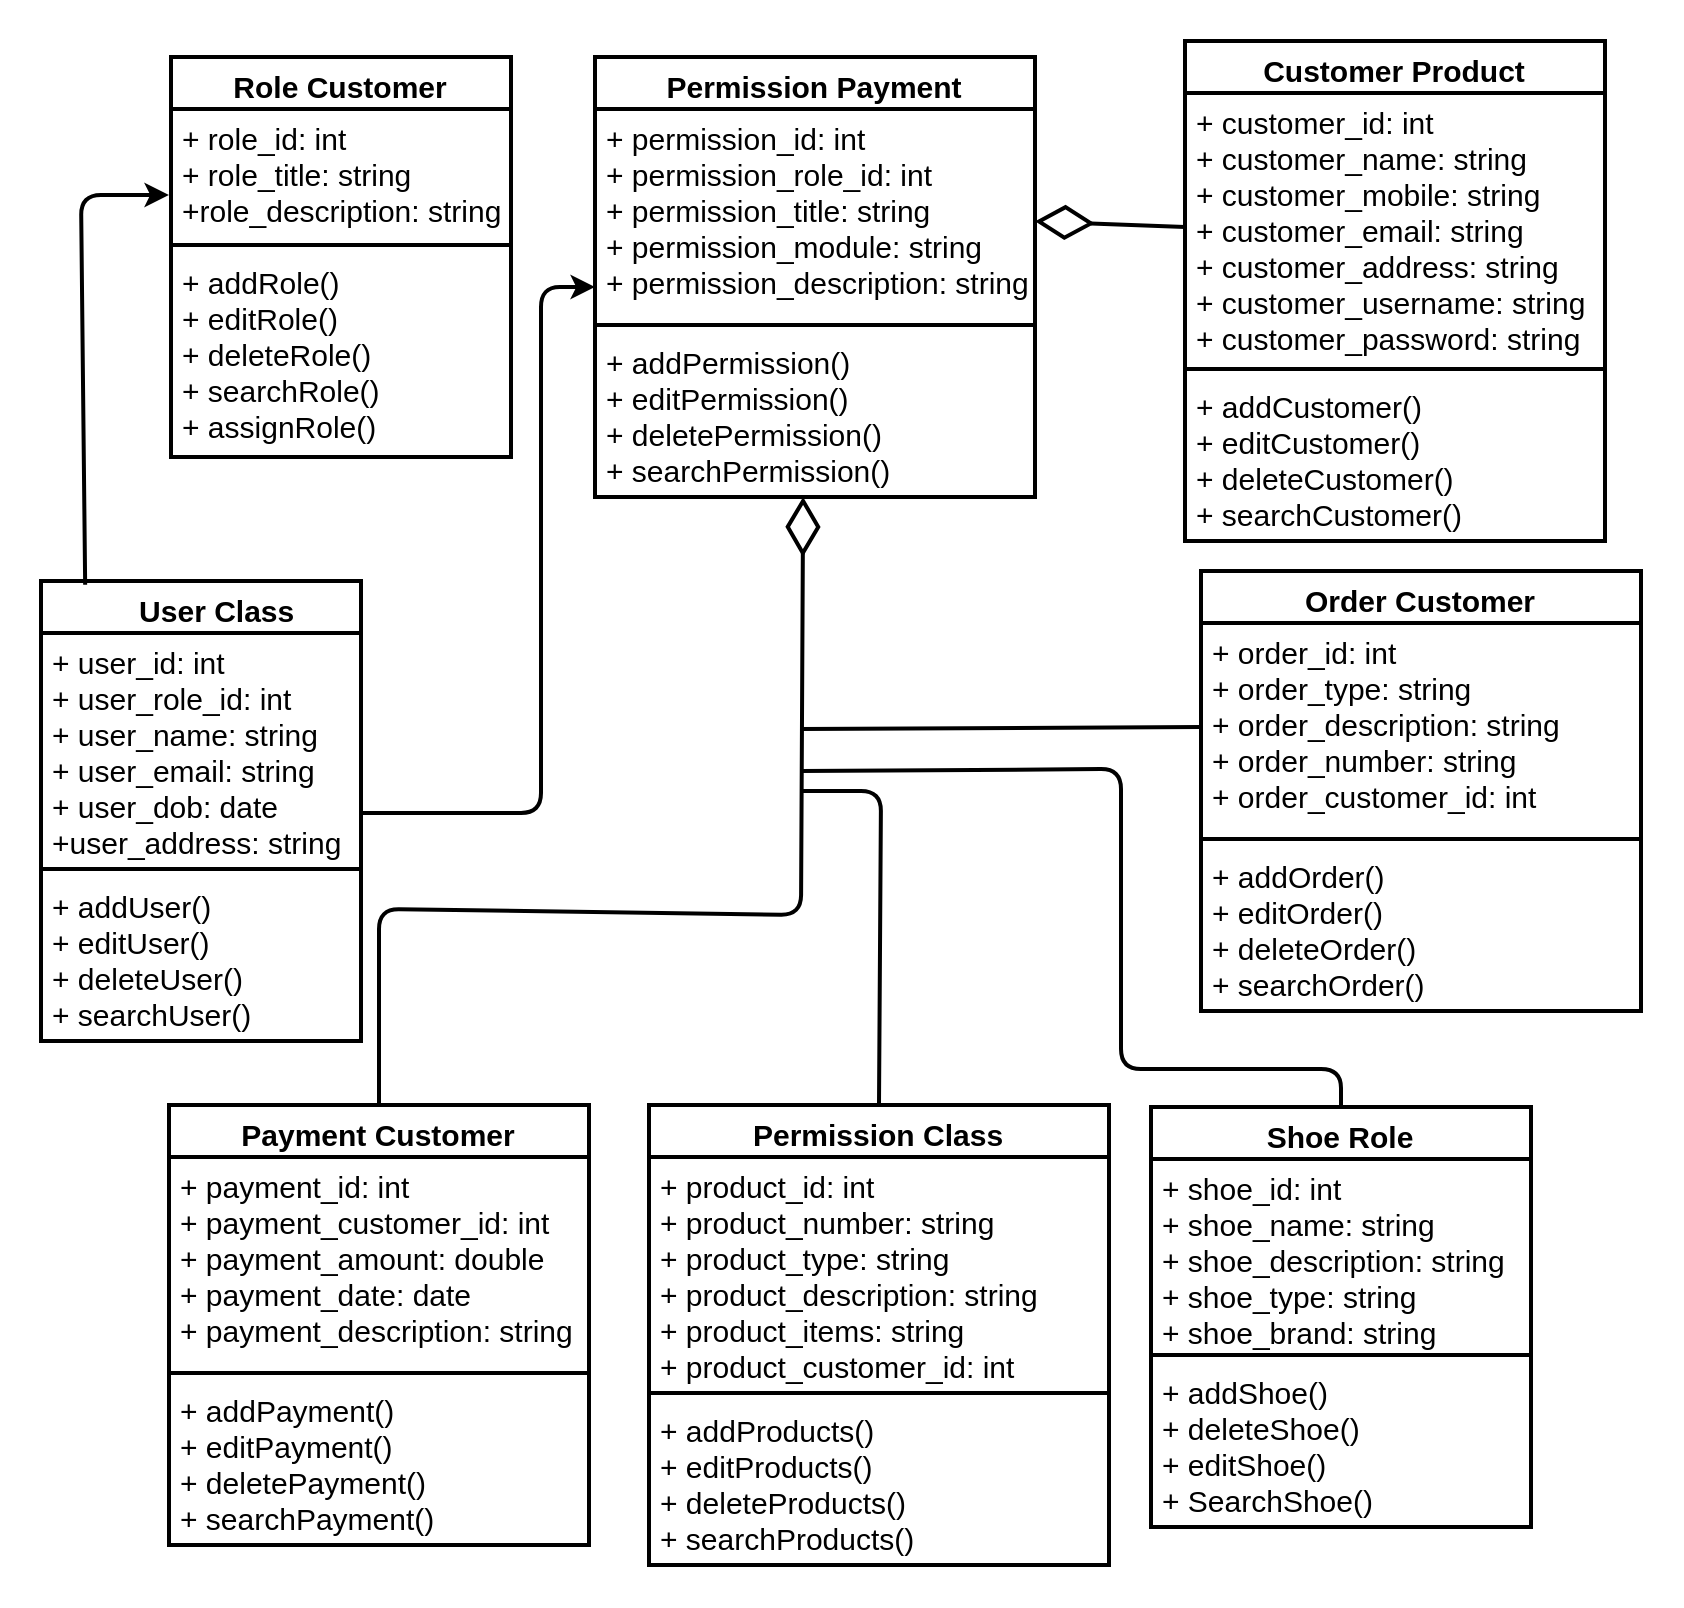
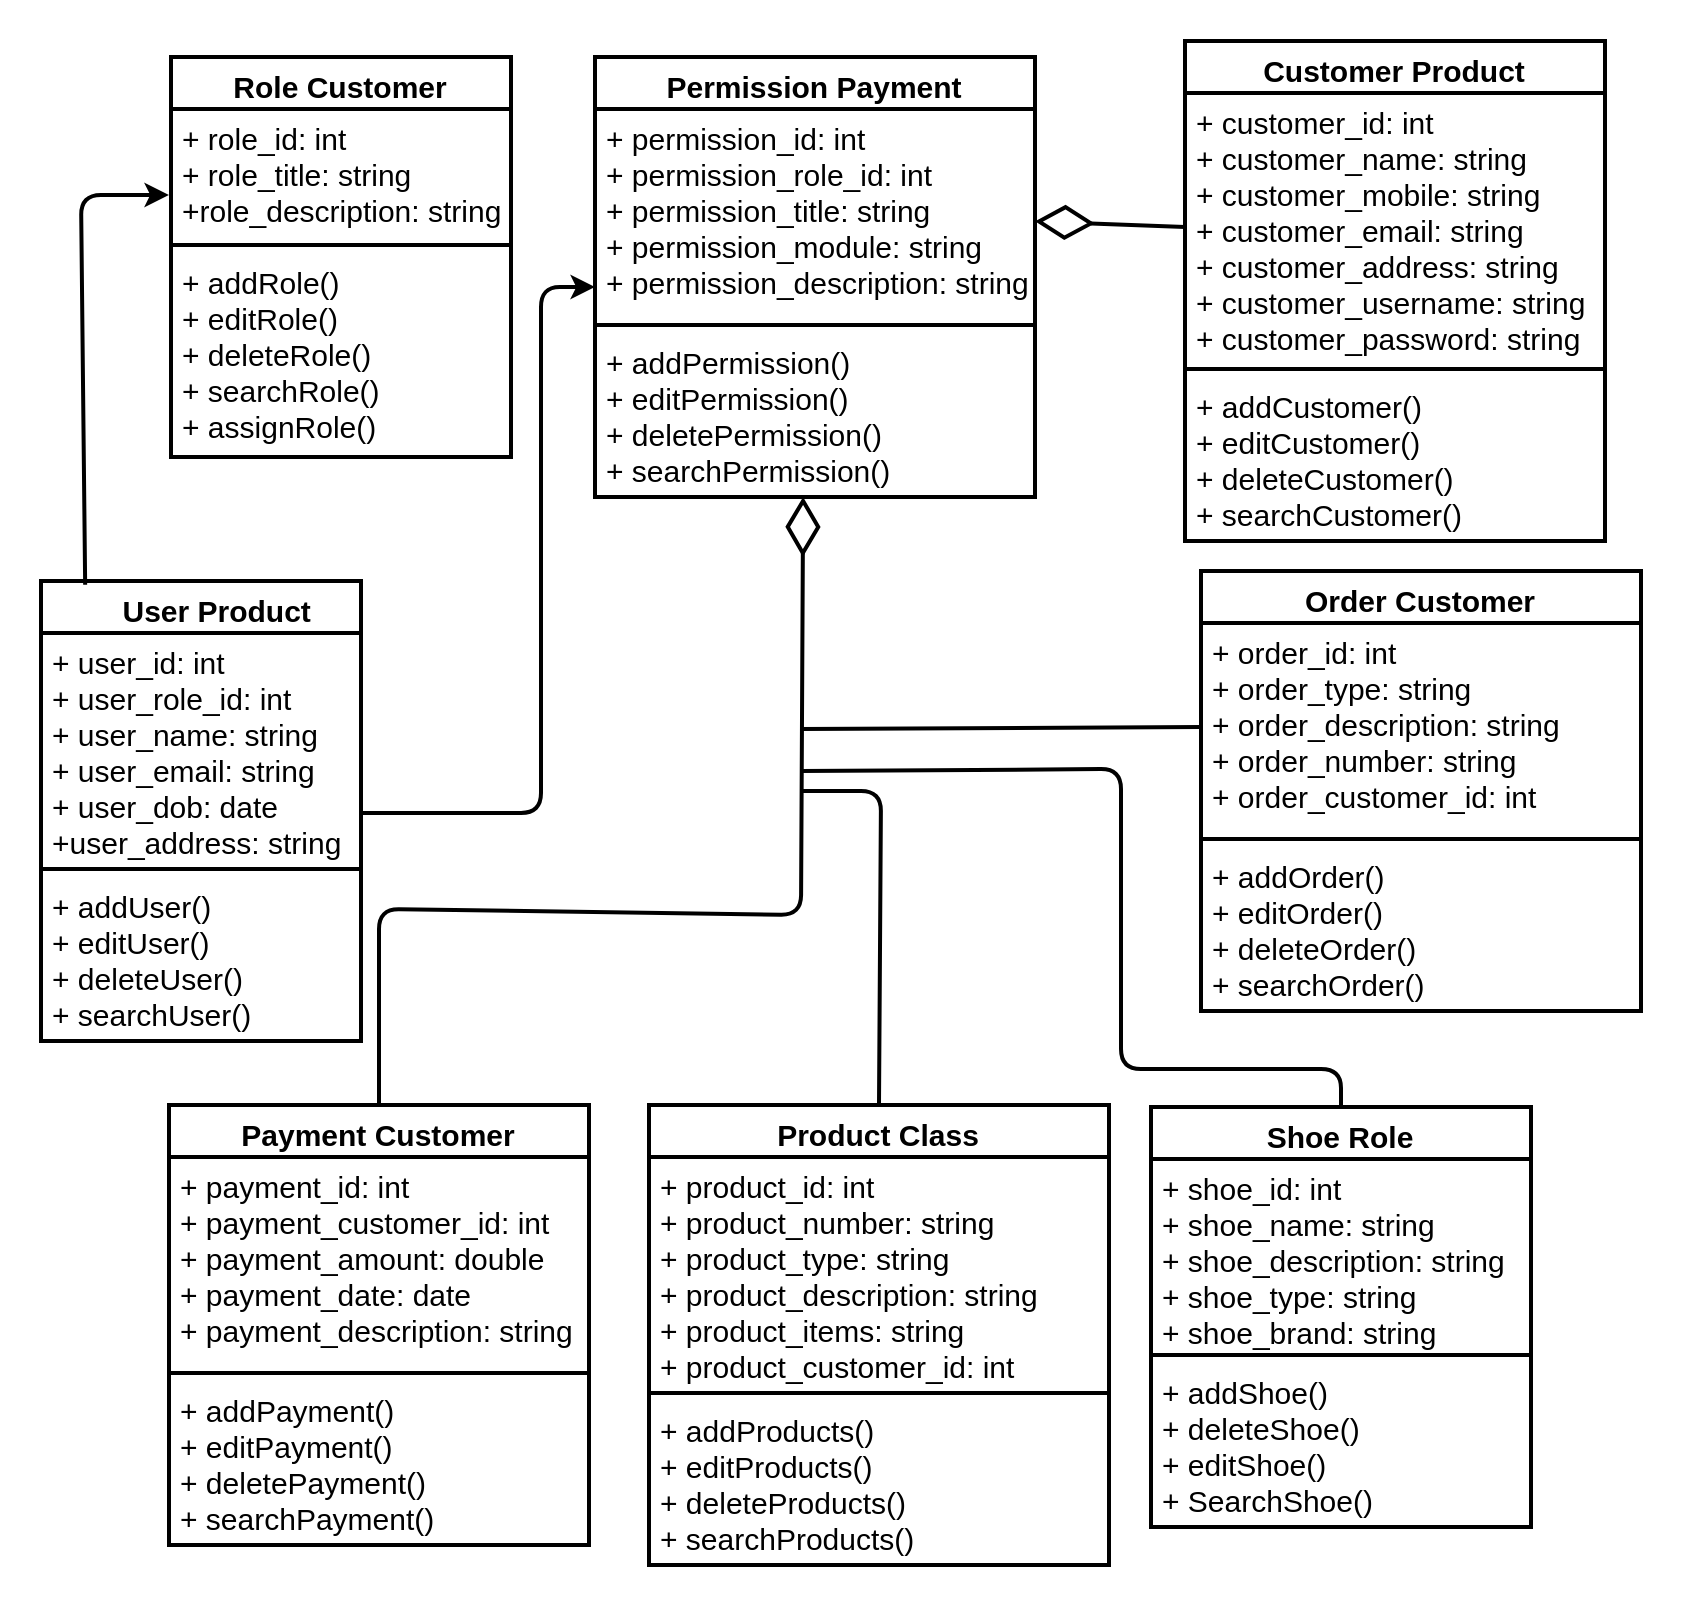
- <mxCell id="14" value="    User Class" style="swimlane;fontStyle=1;align=center;verticalAlign=top;childLayout=stackLayout;horizontal=1;startSize=26;horizontalStack=0;resizeParent=1;resizeParentMax=0;resizeLast=0;collapsible=1;marginBottom=0;fontSize=15;strokeWidth=2;" parent="1" vertex="1"><mxGeometry x="20" y="290" width="160" height="230" as="geometry" /></mxCell>
+ <mxCell id="14" value="    User Product" style="swimlane;fontStyle=1;align=center;verticalAlign=top;childLayout=stackLayout;horizontal=1;startSize=26;horizontalStack=0;resizeParent=1;resizeParentMax=0;resizeLast=0;collapsible=1;marginBottom=0;fontSize=15;strokeWidth=2;" parent="1" vertex="1"><mxGeometry x="20" y="290" width="160" height="230" as="geometry" /></mxCell>
- <mxCell id="26" value="Permission Class" style="swimlane;fontStyle=1;align=center;verticalAlign=top;childLayout=stackLayout;horizontal=1;startSize=26;horizontalStack=0;resizeParent=1;resizeParentMax=0;resizeLast=0;collapsible=1;marginBottom=0;fontSize=15;strokeWidth=2;" parent="1" vertex="1"><mxGeometry x="324" y="552" width="230" height="230" as="geometry" /></mxCell>
+ <mxCell id="26" value="Product Class" style="swimlane;fontStyle=1;align=center;verticalAlign=top;childLayout=stackLayout;horizontal=1;startSize=26;horizontalStack=0;resizeParent=1;resizeParentMax=0;resizeLast=0;collapsible=1;marginBottom=0;fontSize=15;strokeWidth=2;" parent="1" vertex="1"><mxGeometry x="324" y="552" width="230" height="230" as="geometry" /></mxCell>
